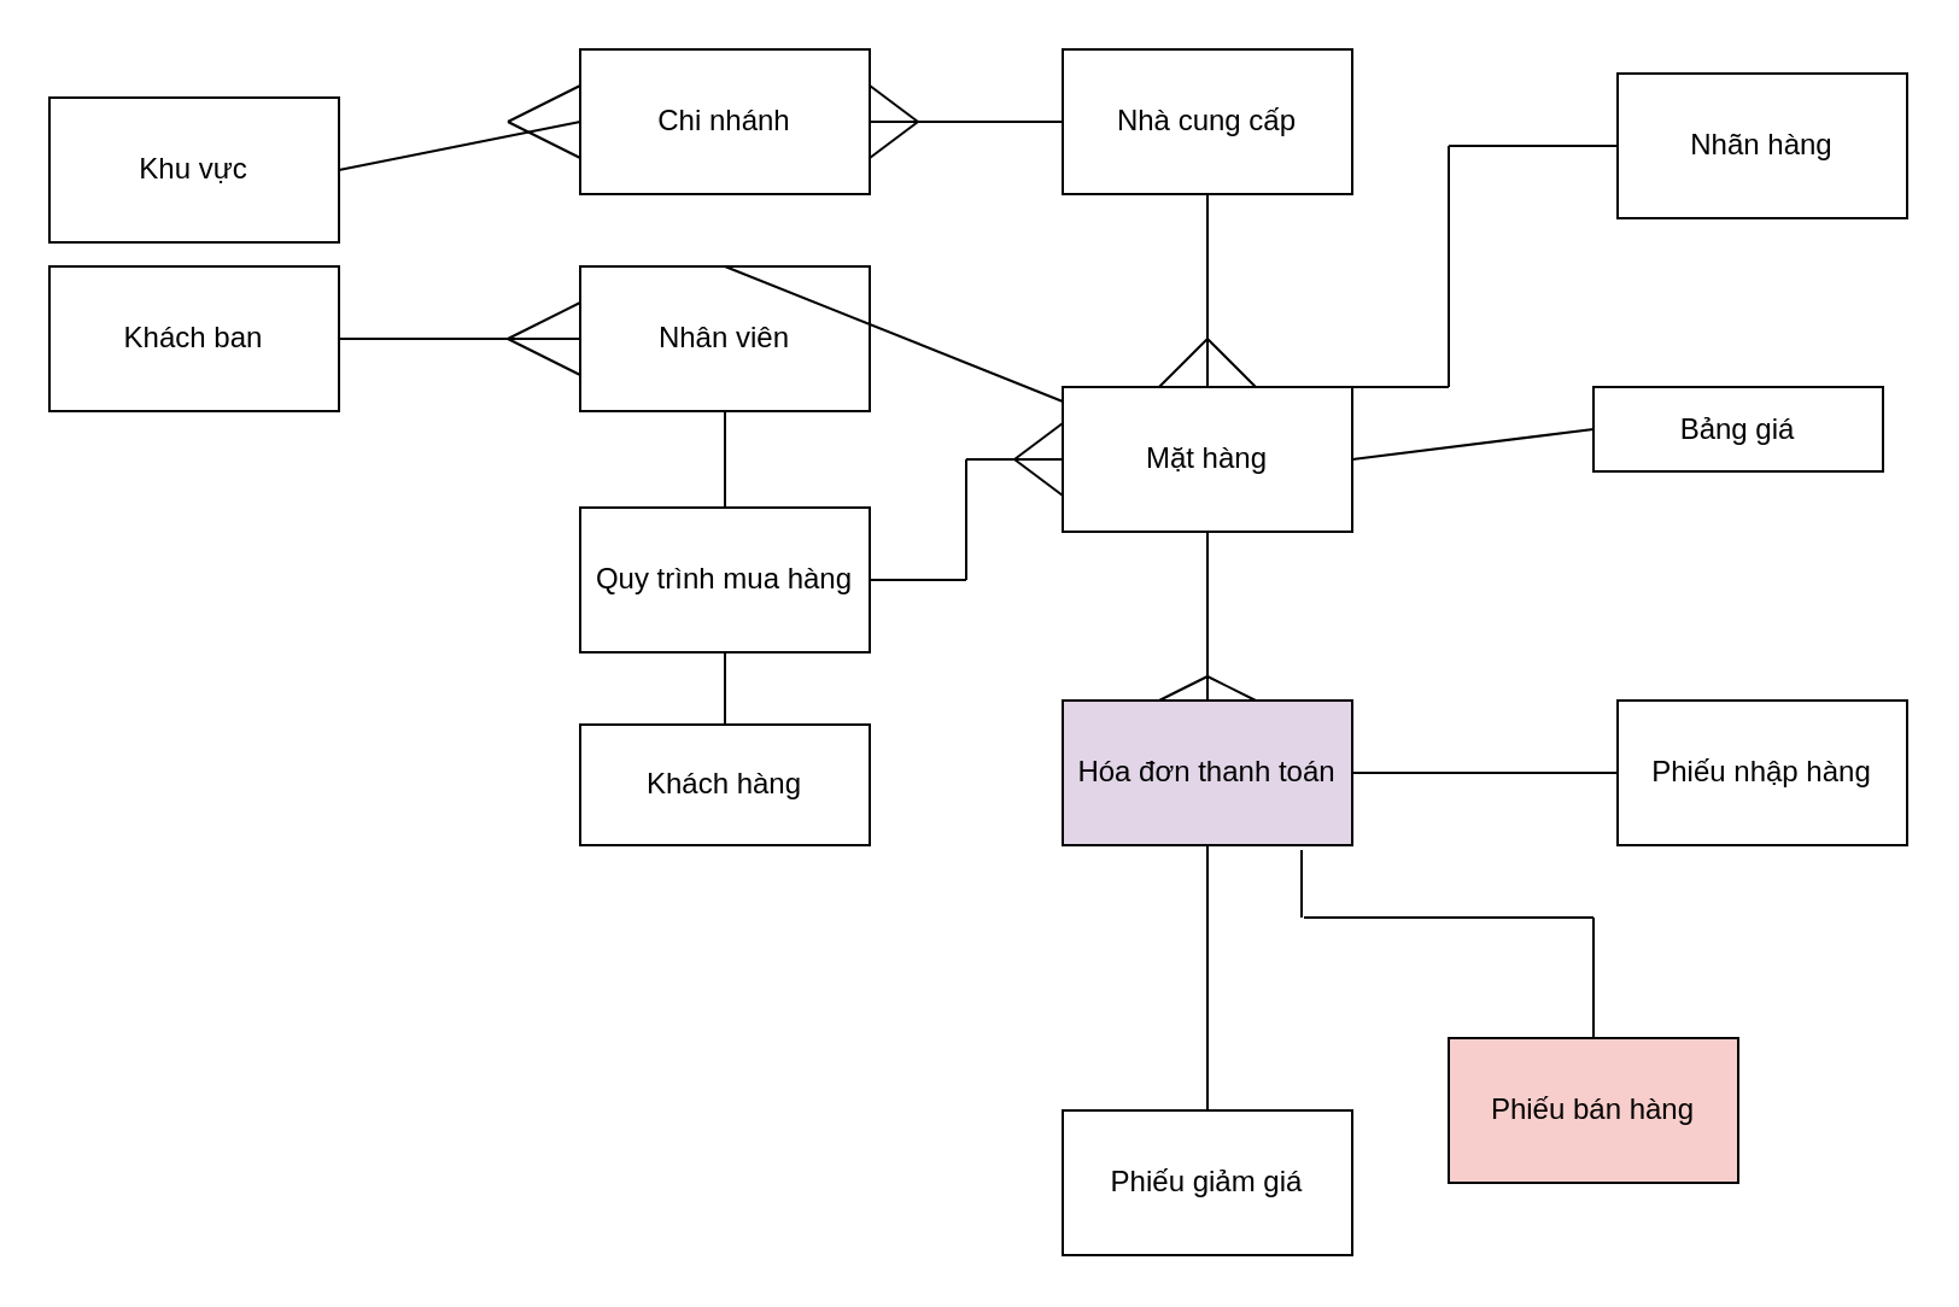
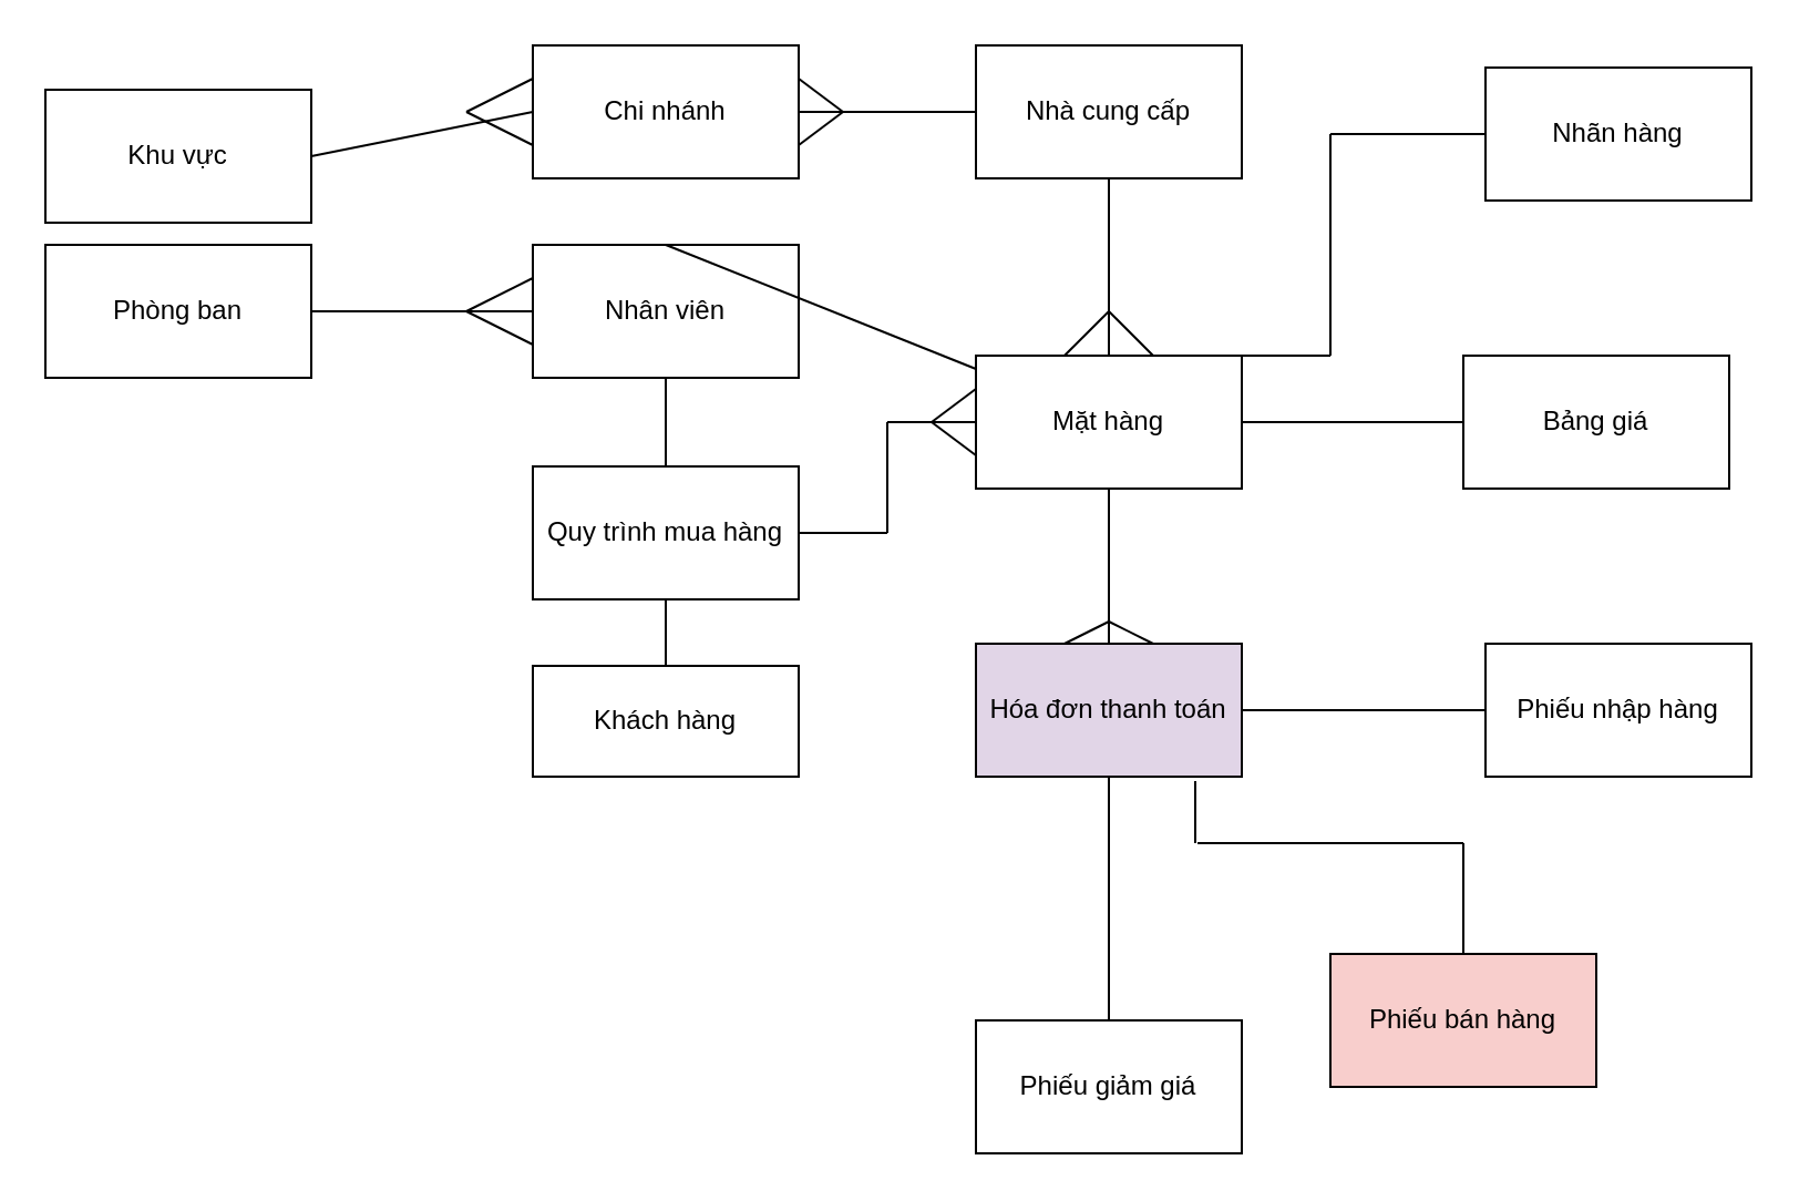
- <mxCell id="3" value="Khách ban" style="rounded=0;whiteSpace=wrap;html=1;" vertex="1" parent="1"><mxGeometry x="20" y="110" width="120" height="60" as="geometry" /></mxCell>
+ <mxCell id="3" value="Phòng ban" style="rounded=0;whiteSpace=wrap;html=1;" vertex="1" parent="1"><mxGeometry x="20" y="110" width="120" height="60" as="geometry" /></mxCell>
- <mxCell id="13" value="Bảng giá" style="rounded=0;whiteSpace=wrap;html=1;" vertex="1" parent="1"><mxGeometry x="660" y="160" width="120" height="35" as="geometry" /></mxCell>
+ <mxCell id="13" value="Bảng giá" style="rounded=0;whiteSpace=wrap;html=1;" vertex="1" parent="1"><mxGeometry x="660" y="160" width="120" height="60" as="geometry" /></mxCell>
